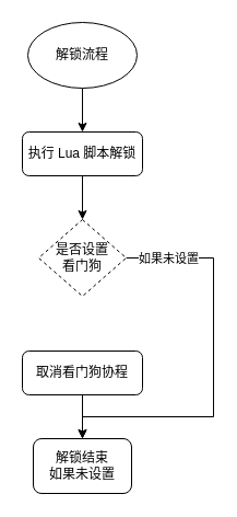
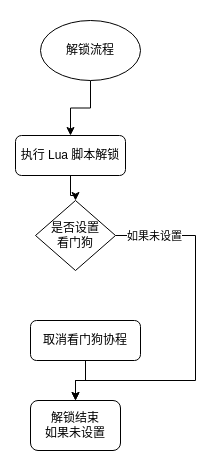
- <mxCell id="3" value="解锁流程" style="ellipse;whiteSpace=wrap;html=1;" vertex="1" parent="1"><mxGeometry x="25" y="20" width="100" height="60" as="geometry" /></mxCell>
+ <mxCell id="3" value="解锁流程" style="ellipse;whiteSpace=wrap;html=1;" vertex="1" parent="1"><mxGeometry x="40" y="20" width="100" height="60" as="geometry" /></mxCell>
- <mxCell id="5" value="执行 Lua 脚本解锁" style="rounded=1;whiteSpace=wrap;html=1;" vertex="1" parent="1"><mxGeometry x="20" y="120" width="110" height="40" as="geometry" /></mxCell>
+ <mxCell id="5" value="执行 Lua 脚本解锁" style="rounded=1;whiteSpace=wrap;html=1;" vertex="1" parent="1"><mxGeometry x="15" y="135" width="110" height="40" as="geometry" /></mxCell>
- <mxCell id="10" value="是否设置&lt;div&gt;看门狗&lt;/div&gt;" style="rhombus;whiteSpace=wrap;html=1;dashed=1;" vertex="1" parent="1"><mxGeometry x="35" y="200" width="80" height="70" as="geometry" /></mxCell>
+ <mxCell id="10" value="是否设置&lt;div&gt;看门狗&lt;/div&gt;" style="rhombus;whiteSpace=wrap;html=1;" vertex="1" parent="1"><mxGeometry x="35" y="200" width="80" height="70" as="geometry" /></mxCell>
- <mxCell id="7" value="取消看门狗协程" style="rounded=1;whiteSpace=wrap;html=1;" vertex="1" parent="1"><mxGeometry x="20" y="320" width="110" height="40" as="geometry" /></mxCell>
+ <mxCell id="7" value="取消看门狗协程" style="rounded=1;whiteSpace=wrap;html=1;" vertex="1" parent="1"><mxGeometry x="30" y="320" width="110" height="40" as="geometry" /></mxCell>
